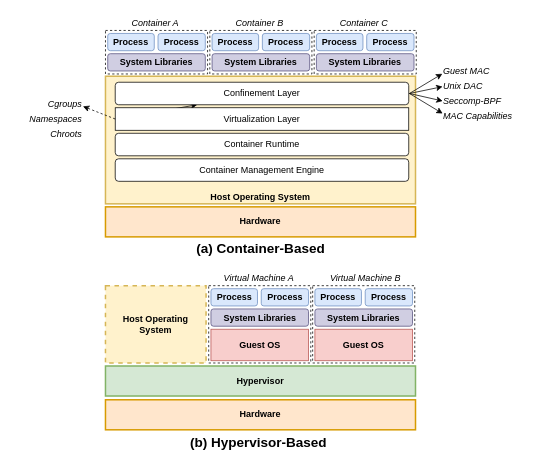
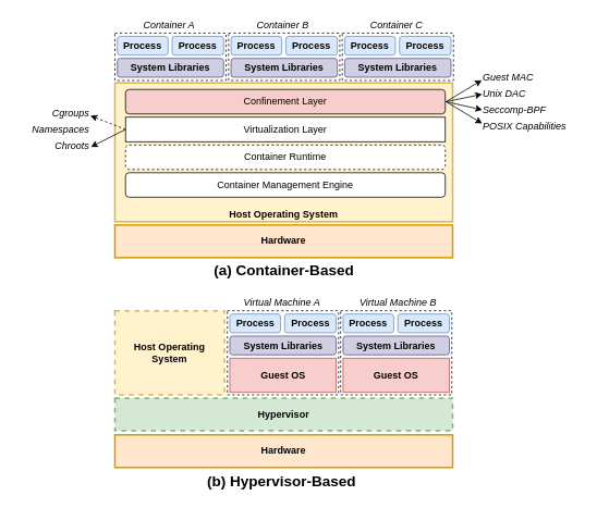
- <mxCell id="13" value="Confinement Layer" style="rounded=1;whiteSpace=wrap;html=1;strokeWidth=1;align=center;" parent="1" vertex="1"><mxGeometry x="153" y="109" width="391" height="30" as="geometry" /></mxCell>
+ <mxCell id="13" value="Confinement Layer" style="rounded=1;whiteSpace=wrap;html=1;strokeWidth=1;align=center;fillColor=#f8cecc;" parent="1" vertex="1"><mxGeometry x="153" y="109" width="391" height="30" as="geometry" /></mxCell>
- <mxCell id="7" style="edgeStyle=none;rounded=0;orthogonalLoop=1;jettySize=auto;html=1;exitX=0;exitY=0.5;exitDx=0;exitDy=0;" parent="1" source="8" target="13" edge="1"><mxGeometry relative="1" as="geometry" /></mxCell>
+ <mxCell id="7" style="edgeStyle=none;rounded=0;orthogonalLoop=1;jettySize=auto;html=1;exitX=0;exitY=0.5;exitDx=0;exitDy=0;entryX=1.011;entryY=0.57;entryDx=0;entryDy=0;entryPerimeter=0;" parent="1" source="8" target="20" edge="1"><mxGeometry relative="1" as="geometry" /></mxCell>
- <mxCell id="17" value="MAC Capabilities" style="text;html=1;align=left;verticalAlign=middle;resizable=0;points=[];autosize=1;strokeColor=none;fontStyle=2" parent="1" vertex="1"><mxGeometry x="588" y="144" width="120" height="20" as="geometry" /></mxCell>
+ <mxCell id="17" value="POSIX Capabilities" style="text;html=1;align=left;verticalAlign=middle;resizable=0;points=[];autosize=1;strokeColor=none;fontStyle=2" parent="1" vertex="1"><mxGeometry x="588" y="144" width="120" height="20" as="geometry" /></mxCell>
- <mxCell id="4" value="Container Runtime" style="rounded=1;whiteSpace=wrap;html=1;strokeWidth=1;align=center;" parent="1" vertex="1"><mxGeometry x="153" y="177" width="391" height="30" as="geometry" /></mxCell>
+ <mxCell id="4" value="Container Runtime" style="rounded=1;whiteSpace=wrap;html=1;strokeWidth=1;align=center;dashed=1;" parent="1" vertex="1"><mxGeometry x="153" y="177" width="391" height="30" as="geometry" /></mxCell>
- <mxCell id="28" value="Hypervisor" style="rounded=0;whiteSpace=wrap;html=1;strokeColor=#82b366;fillColor=#d5e8d4;strokeWidth=2;fontStyle=1;" parent="1" vertex="1"><mxGeometry x="140" y="487" width="413" height="40" as="geometry" /></mxCell>
+ <mxCell id="28" value="Hypervisor" style="rounded=0;whiteSpace=wrap;html=1;strokeColor=#82b366;fillColor=#d5e8d4;strokeWidth=2;fontStyle=1;dashed=1;" parent="1" vertex="1"><mxGeometry x="140" y="487" width="413" height="40" as="geometry" /></mxCell>
